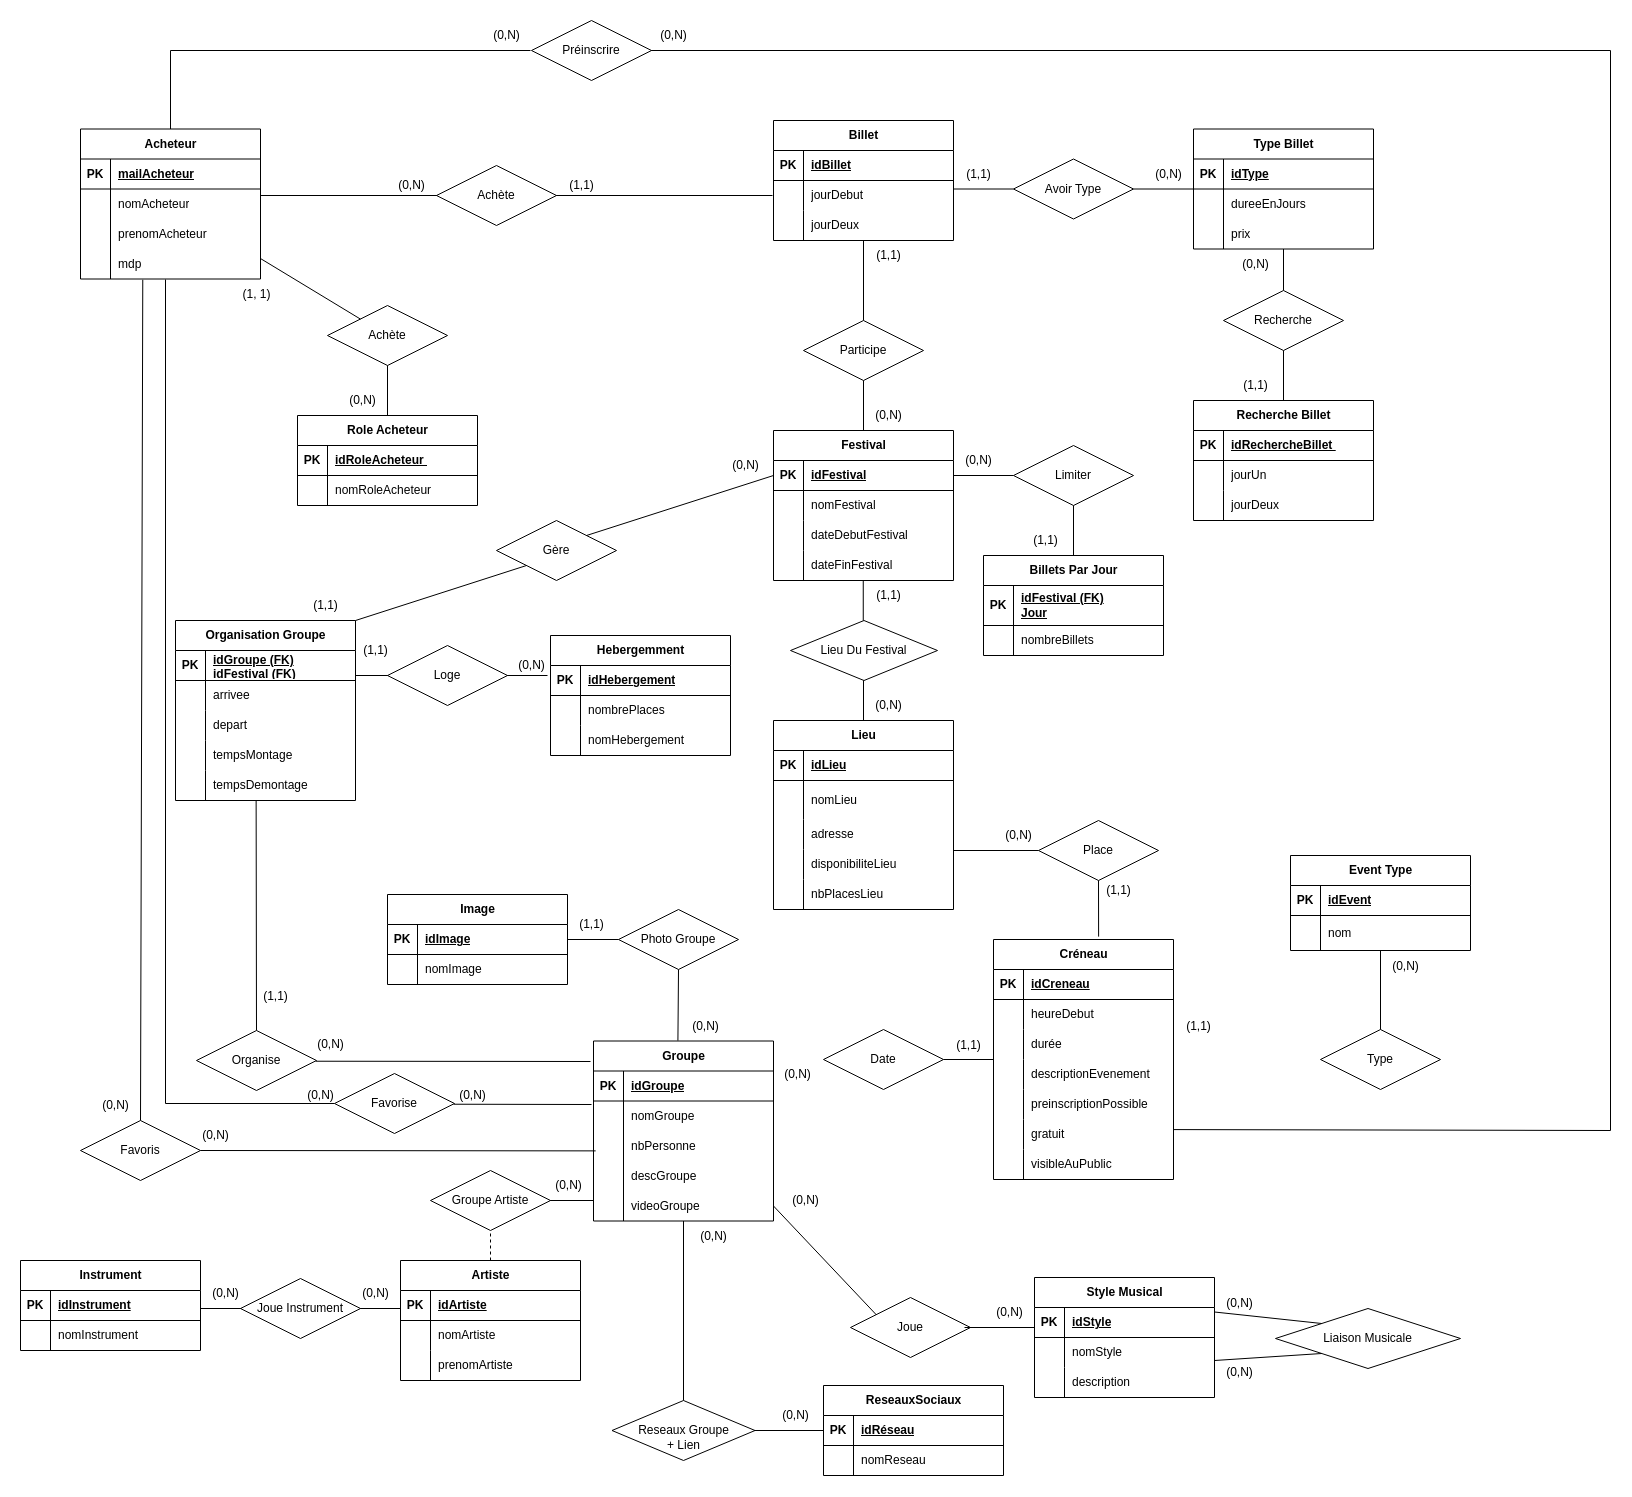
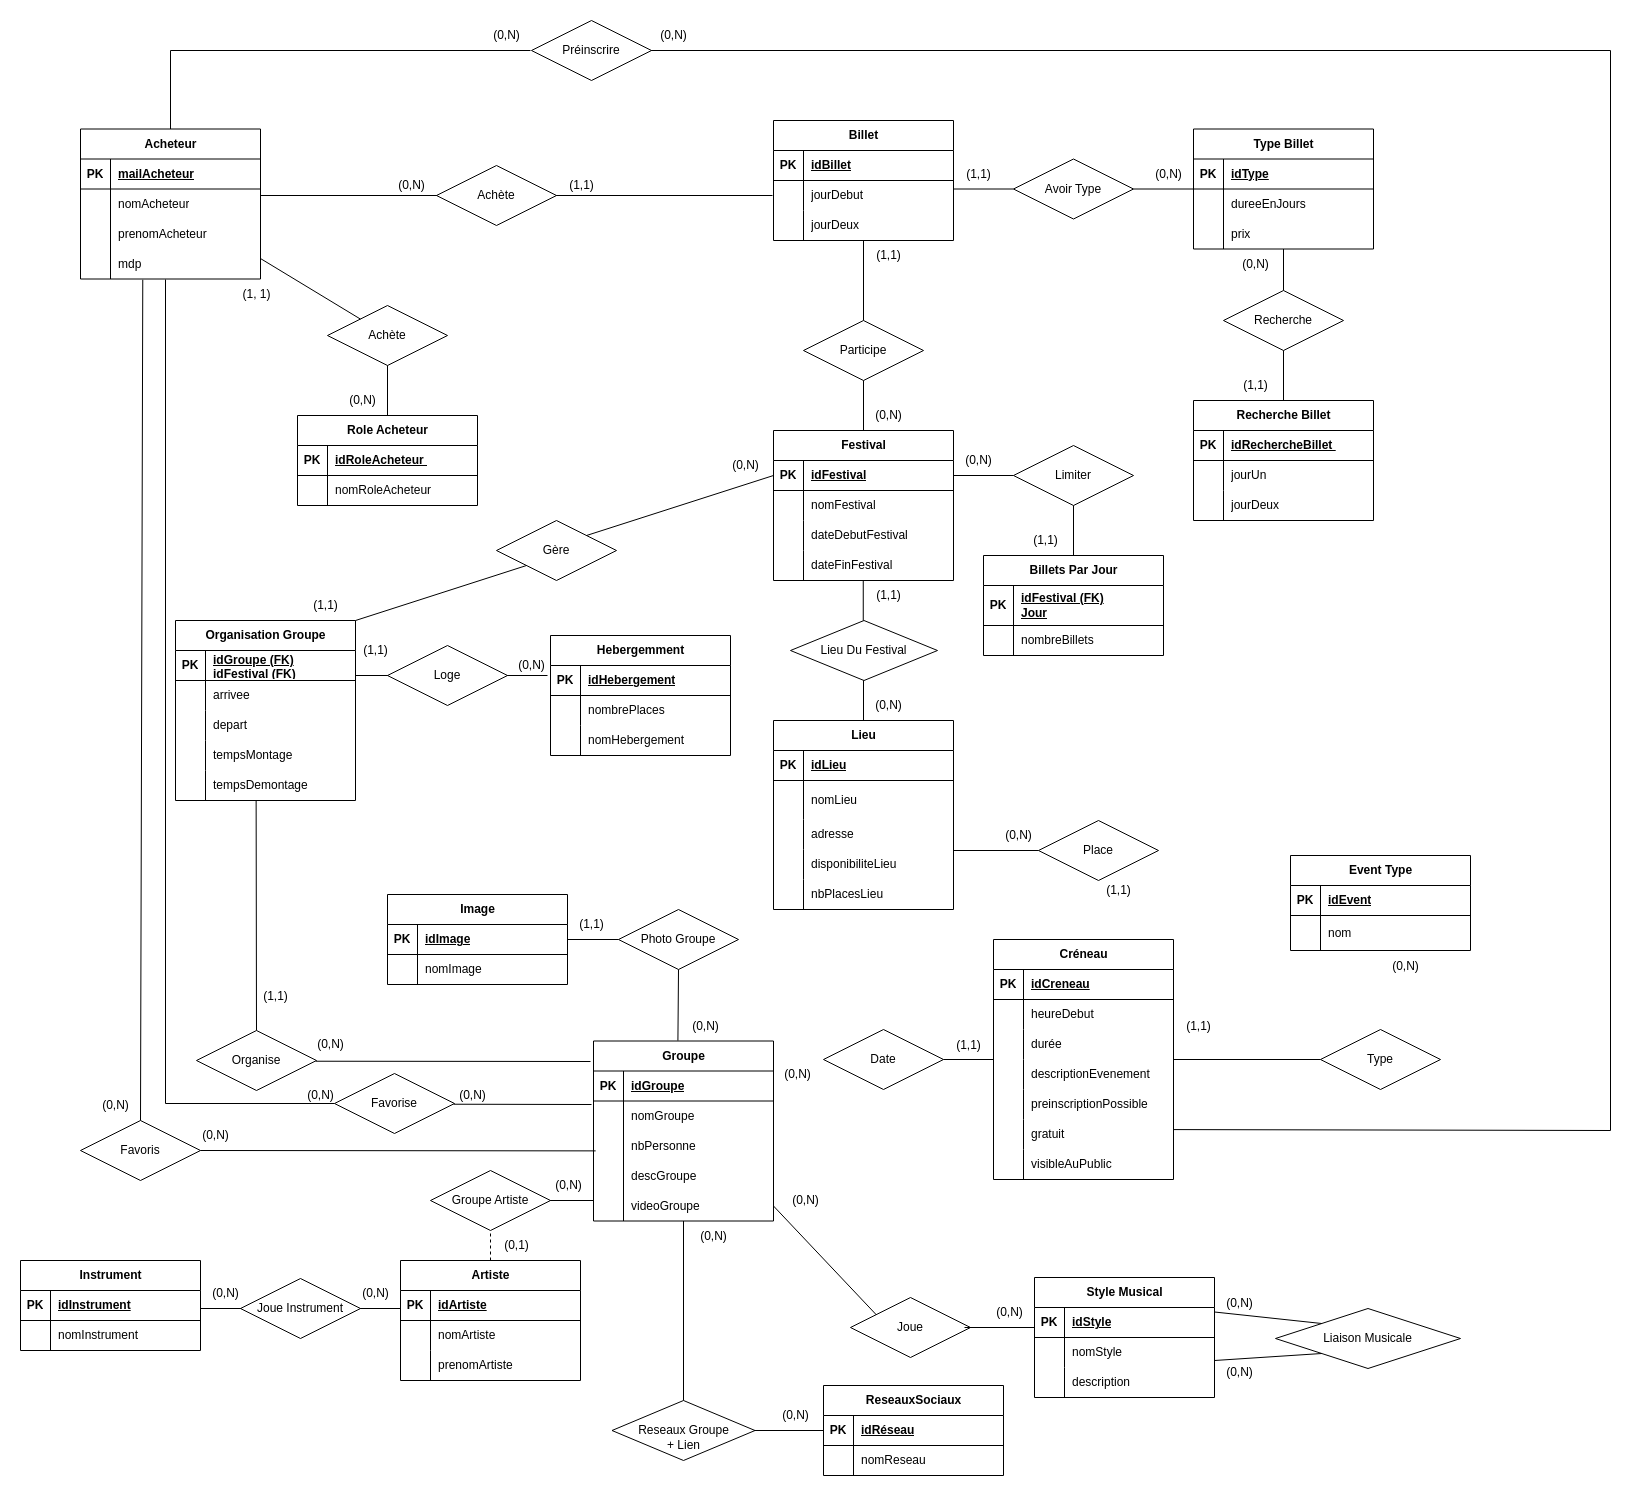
- <mxCell id="169" value="" style="endArrow=none;html=1;rounded=0;exitX=0.5;exitY=1;exitDx=0;exitDy=0;entryX=0.584;entryY=-0.012;entryDx=0;entryDy=0;entryPerimeter=0;" edge="1" parent="1" source="161" target="135"><mxGeometry relative="1" as="geometry"><mxPoint x="1023" y="900" as="sourcePoint" /><mxPoint x="1183" y="900" as="targetPoint" /></mxGeometry></mxCell>
- <mxCell id="278" value="" style="endArrow=none;html=1;rounded=0;" edge="1" parent="1" source="121" target="158"><mxGeometry relative="1" as="geometry"><mxPoint x="1183" y="1069" as="sourcePoint" /><mxPoint x="1330" y="1069" as="targetPoint" /></mxGeometry></mxCell>
+ <mxCell id="157" value="" style="endArrow=none;html=1;rounded=0;" edge="1" parent="1" source="135" target="158"><mxGeometry relative="1" as="geometry"><mxPoint x="1168" y="1040" as="sourcePoint" /><mxPoint x="1412" y="1040" as="targetPoint" /></mxGeometry></mxCell>
+ <mxCell id="248" value="(0,1)" style="text;html=1;align=center;verticalAlign=middle;resizable=0;points=[];autosize=1;strokeColor=none;fillColor=none;" vertex="1" parent="1"><mxGeometry x="491" y="1230" width="50" height="30" as="geometry" /></mxCell>
